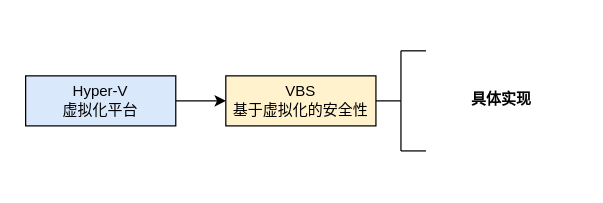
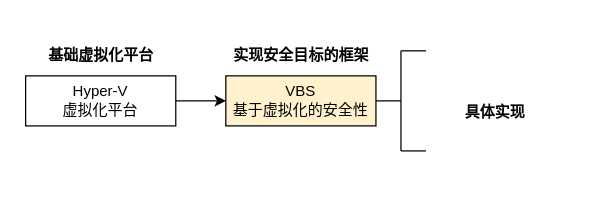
+ <mxCell id="4" value="&lt;font style=&quot;vertical-align: inherit;&quot; dir=&quot;auto&quot;&gt;&lt;font style=&quot;vertical-align: inherit;&quot; dir=&quot;auto&quot;&gt;&lt;font style=&quot;vertical-align: inherit;&quot; dir=&quot;auto&quot;&gt;&lt;font style=&quot;vertical-align: inherit; font-size: 12px;&quot; dir=&quot;auto&quot;&gt;基础虚拟化平台&lt;/font&gt;&lt;/font&gt;&lt;/font&gt;&lt;/font&gt;" style="text;strokeColor=none;fillColor=none;html=1;fontSize=24;fontStyle=1;verticalAlign=middle;align=center;" vertex="1" parent="2"><mxGeometry width="120" height="40" as="geometry" /></mxCell>
+ <mxCell id="7" value="&lt;span style=&quot;font-size: 12px;&quot;&gt;&lt;font style=&quot;vertical-align: inherit;&quot; dir=&quot;auto&quot;&gt;&lt;font style=&quot;vertical-align: inherit;&quot; dir=&quot;auto&quot;&gt;实现安全目标的框架&lt;/font&gt;&lt;/font&gt;&lt;/span&gt;" style="text;strokeColor=none;fillColor=none;html=1;fontSize=24;fontStyle=1;verticalAlign=middle;align=center;" vertex="1" parent="2"><mxGeometry x="160" width="120" height="40" as="geometry" /></mxCell>
- <mxCell id="13" value="&lt;span style=&quot;font-size: 12px;&quot;&gt;&lt;font style=&quot;vertical-align: inherit;&quot; dir=&quot;auto&quot;&gt;&lt;font style=&quot;vertical-align: inherit;&quot; dir=&quot;auto&quot;&gt;&lt;font style=&quot;vertical-align: inherit;&quot; dir=&quot;auto&quot;&gt;&lt;font style=&quot;vertical-align: inherit;&quot; dir=&quot;auto&quot;&gt;具体实现&lt;/font&gt;&lt;/font&gt;&lt;/font&gt;&lt;/font&gt;&lt;/span&gt;" style="text;strokeColor=none;fillColor=none;html=1;fontSize=24;fontStyle=1;verticalAlign=middle;align=center;" vertex="1" parent="2"><mxGeometry x="320" y="40" width="120" height="30" as="geometry" /></mxCell>
+ <mxCell id="13" value="&lt;span style=&quot;font-size: 12px;&quot;&gt;&lt;font style=&quot;vertical-align: inherit;&quot; dir=&quot;auto&quot;&gt;&lt;font style=&quot;vertical-align: inherit;&quot; dir=&quot;auto&quot;&gt;&lt;font style=&quot;vertical-align: inherit;&quot; dir=&quot;auto&quot;&gt;&lt;font style=&quot;vertical-align: inherit;&quot; dir=&quot;auto&quot;&gt;具体实现&lt;/font&gt;&lt;/font&gt;&lt;/font&gt;&lt;/font&gt;&lt;/span&gt;" style="text;strokeColor=none;fillColor=none;html=1;fontSize=24;fontStyle=1;verticalAlign=middle;align=center;" vertex="1" parent="2"><mxGeometry x="315" y="50" width="120" height="30" as="geometry" /></mxCell>
- <mxCell id="3" value="&lt;font style=&quot;vertical-align: inherit;&quot; dir=&quot;auto&quot;&gt;&lt;font style=&quot;vertical-align: inherit;&quot; dir=&quot;auto&quot;&gt;Hyper-V&lt;/font&gt;&lt;/font&gt;&lt;div&gt;&lt;font style=&quot;vertical-align: inherit;&quot; dir=&quot;auto&quot;&gt;&lt;font style=&quot;vertical-align: inherit;&quot; dir=&quot;auto&quot;&gt;虚拟化平台&lt;/font&gt;&lt;/font&gt;&lt;/div&gt;" style="rounded=0;whiteSpace=wrap;html=1;fillColor=#dae8fc;" parent="2" vertex="1"><mxGeometry y="40" width="120" height="40" as="geometry" /></mxCell>
+ <mxCell id="3" value="&lt;font style=&quot;vertical-align: inherit;&quot; dir=&quot;auto&quot;&gt;&lt;font style=&quot;vertical-align: inherit;&quot; dir=&quot;auto&quot;&gt;Hyper-V&lt;/font&gt;&lt;/font&gt;&lt;div&gt;&lt;font style=&quot;vertical-align: inherit;&quot; dir=&quot;auto&quot;&gt;&lt;font style=&quot;vertical-align: inherit;&quot; dir=&quot;auto&quot;&gt;虚拟化平台&lt;/font&gt;&lt;/font&gt;&lt;/div&gt;" style="rounded=0;whiteSpace=wrap;html=1;" parent="2" vertex="1"><mxGeometry y="40" width="120" height="40" as="geometry" /></mxCell>
